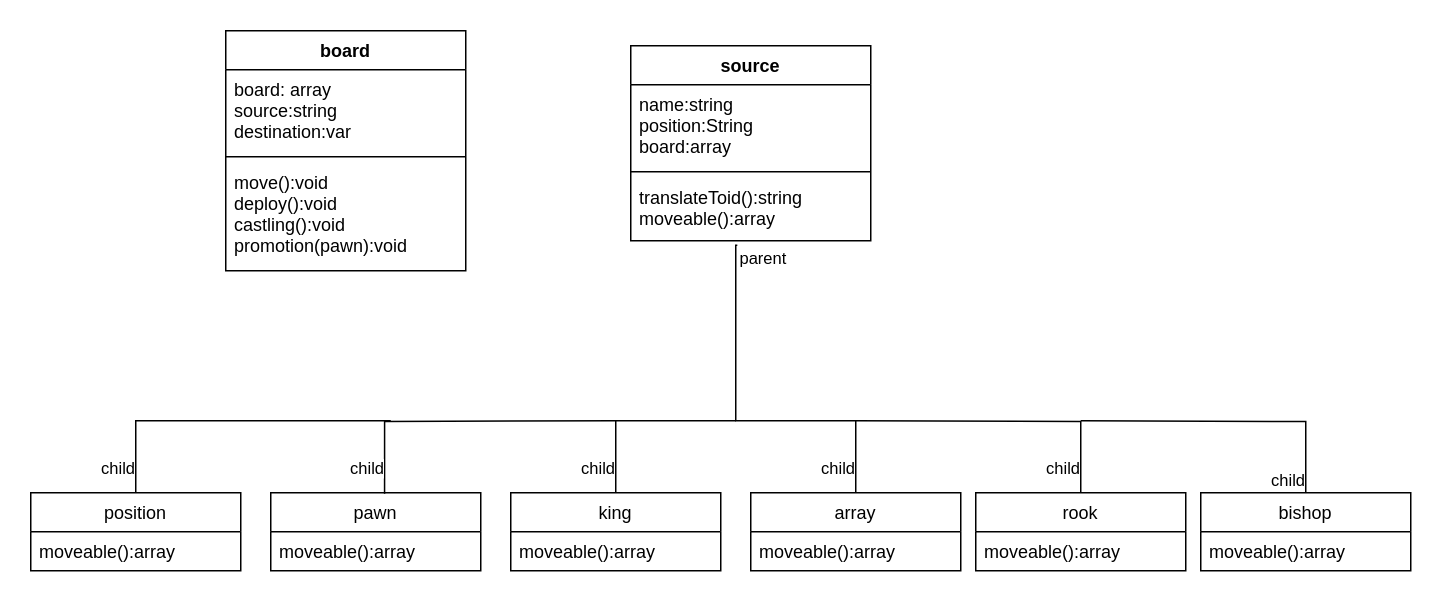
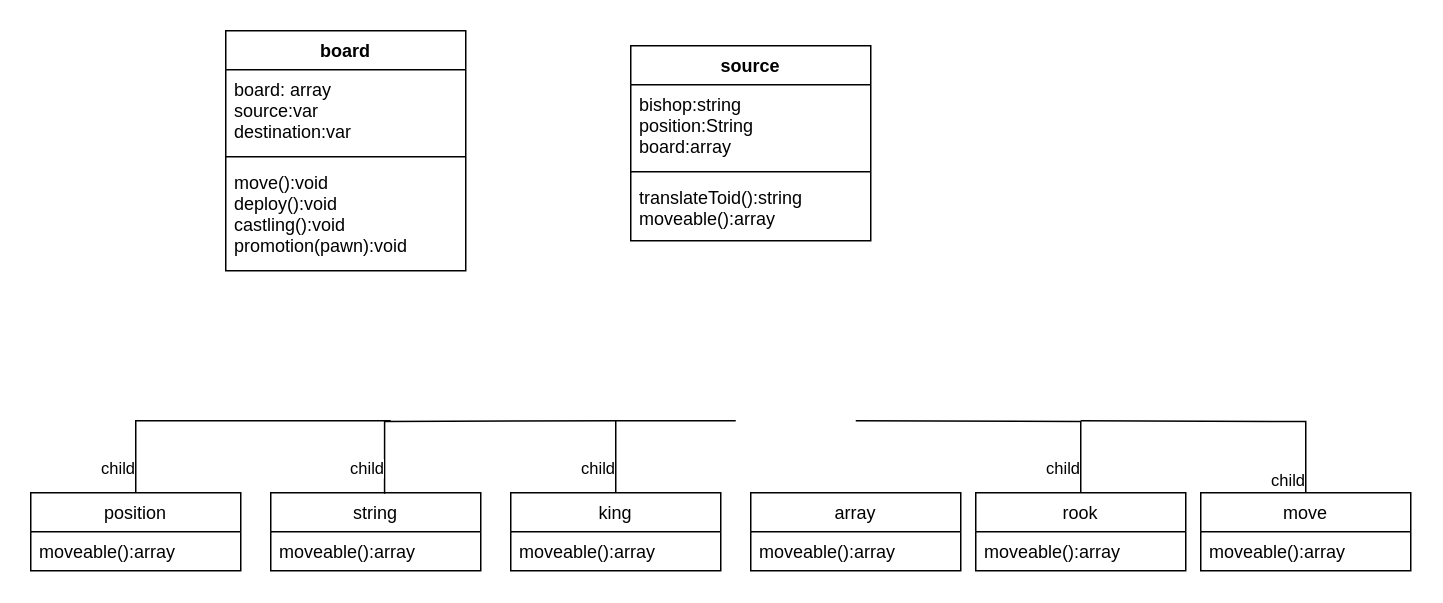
- <mxCell id="3" value="board: array&#10;source:string&#10;destination:var&#10;&#10;" style="text;strokeColor=none;fillColor=none;align=left;verticalAlign=top;spacingLeft=4;spacingRight=4;overflow=hidden;rotatable=0;points=[[0,0.5],[1,0.5]];portConstraint=eastwest;" vertex="1" parent="2"><mxGeometry y="26" width="160" height="54" as="geometry" /></mxCell>
+ <mxCell id="3" value="board: array&#10;source:var&#10;destination:var&#10;&#10;" style="text;strokeColor=none;fillColor=none;align=left;verticalAlign=top;spacingLeft=4;spacingRight=4;overflow=hidden;rotatable=0;points=[[0,0.5],[1,0.5]];portConstraint=eastwest;" vertex="1" parent="2"><mxGeometry y="26" width="160" height="54" as="geometry" /></mxCell>
- <mxCell id="7" value="name:string&#10;position:String&#10;board:array&#10;" style="text;strokeColor=none;fillColor=none;align=left;verticalAlign=top;spacingLeft=4;spacingRight=4;overflow=hidden;rotatable=0;points=[[0,0.5],[1,0.5]];portConstraint=eastwest;" vertex="1" parent="6"><mxGeometry y="26" width="160" height="54" as="geometry" /></mxCell>
+ <mxCell id="7" value="bishop:string&#10;position:String&#10;board:array&#10;" style="text;strokeColor=none;fillColor=none;align=left;verticalAlign=top;spacingLeft=4;spacingRight=4;overflow=hidden;rotatable=0;points=[[0,0.5],[1,0.5]];portConstraint=eastwest;" vertex="1" parent="6"><mxGeometry y="26" width="160" height="54" as="geometry" /></mxCell>
- <mxCell id="22" value="" style="endArrow=none;html=1;edgeStyle=orthogonalEdgeStyle;rounded=0;entryX=0.5;entryY=0;entryDx=0;entryDy=0;exitX=0.444;exitY=1.071;exitDx=0;exitDy=0;exitPerimeter=0;" edge="1" parent="1" source="9" target="20"><mxGeometry relative="1" as="geometry"><mxPoint x="510" y="280" as="sourcePoint" /><mxPoint x="670" y="280" as="targetPoint" /><Array as="points"><mxPoint x="490" y="163" /><mxPoint x="490" y="280" /><mxPoint x="570" y="280" /></Array></mxGeometry></mxCell>
- <mxCell id="23" value="parent" style="edgeLabel;resizable=0;html=1;align=left;verticalAlign=bottom;" connectable="0" vertex="1" parent="22"><mxGeometry x="-1" relative="1" as="geometry"><mxPoint y="17" as="offset" /></mxGeometry></mxCell>
- <mxCell id="24" value="child" style="edgeLabel;resizable=0;html=1;align=right;verticalAlign=bottom;" connectable="0" vertex="1" parent="22"><mxGeometry x="1" relative="1" as="geometry"><mxPoint y="-8" as="offset" /></mxGeometry></mxCell>
- <mxCell id="10" value="pawn" style="swimlane;fontStyle=0;childLayout=stackLayout;horizontal=1;startSize=26;fillColor=none;horizontalStack=0;resizeParent=1;resizeParentMax=0;resizeLast=0;collapsible=1;marginBottom=0;" vertex="1" parent="1"><mxGeometry x="180" y="328" width="140" height="52" as="geometry" /></mxCell>
+ <mxCell id="10" value="string" style="swimlane;fontStyle=0;childLayout=stackLayout;horizontal=1;startSize=26;fillColor=none;horizontalStack=0;resizeParent=1;resizeParentMax=0;resizeLast=0;collapsible=1;marginBottom=0;" vertex="1" parent="1"><mxGeometry x="180" y="328" width="140" height="52" as="geometry" /></mxCell>
- <mxCell id="16" value="bishop" style="swimlane;fontStyle=0;childLayout=stackLayout;horizontal=1;startSize=26;fillColor=none;horizontalStack=0;resizeParent=1;resizeParentMax=0;resizeLast=0;collapsible=1;marginBottom=0;" vertex="1" parent="1"><mxGeometry x="800" y="328" width="140" height="52" as="geometry" /></mxCell>
+ <mxCell id="16" value="move" style="swimlane;fontStyle=0;childLayout=stackLayout;horizontal=1;startSize=26;fillColor=none;horizontalStack=0;resizeParent=1;resizeParentMax=0;resizeLast=0;collapsible=1;marginBottom=0;" vertex="1" parent="1"><mxGeometry x="800" y="328" width="140" height="52" as="geometry" /></mxCell>
